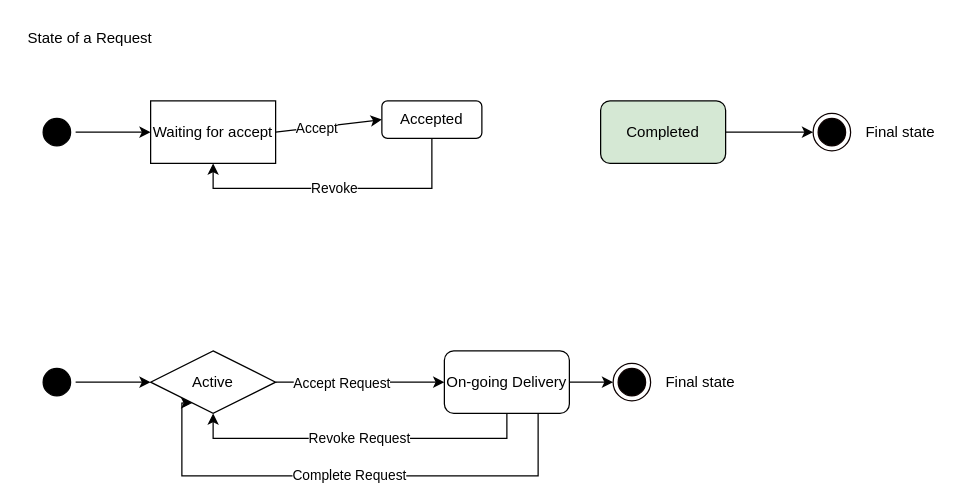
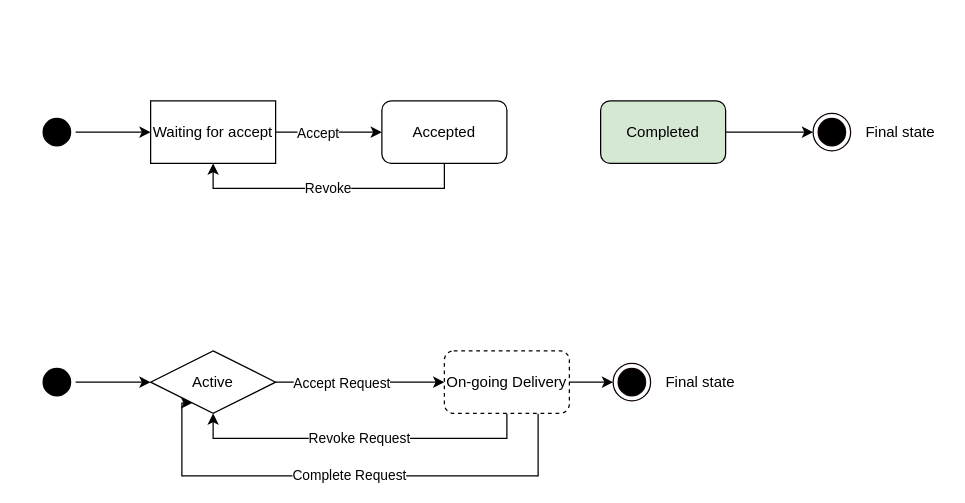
- <mxCell id="8" value="State of a Request" style="text;html=1;strokeColor=none;fillColor=none;align=left;verticalAlign=middle;whiteSpace=wrap;rounded=0;" parent="1" vertex="1"><mxGeometry x="20" y="20" width="420" height="20" as="geometry" /></mxCell>
- <mxCell id="11" value="Accepted" style="rounded=1;whiteSpace=wrap;html=1;" parent="1" vertex="1"><mxGeometry x="305" y="80" width="80" height="30" as="geometry" /></mxCell>
+ <mxCell id="11" value="Accepted" style="rounded=1;whiteSpace=wrap;html=1;" parent="1" vertex="1"><mxGeometry x="305" y="80" width="100" height="50" as="geometry" /></mxCell>
- <mxCell id="23" value="On-going Delivery" style="rounded=1;whiteSpace=wrap;html=1;" parent="1" vertex="1"><mxGeometry x="355" y="280" width="100" height="50" as="geometry" /></mxCell>
+ <mxCell id="23" value="On-going Delivery" style="rounded=1;whiteSpace=wrap;html=1;dashed=1;" parent="1" vertex="1"><mxGeometry x="355" y="280" width="100" height="50" as="geometry" /></mxCell>
